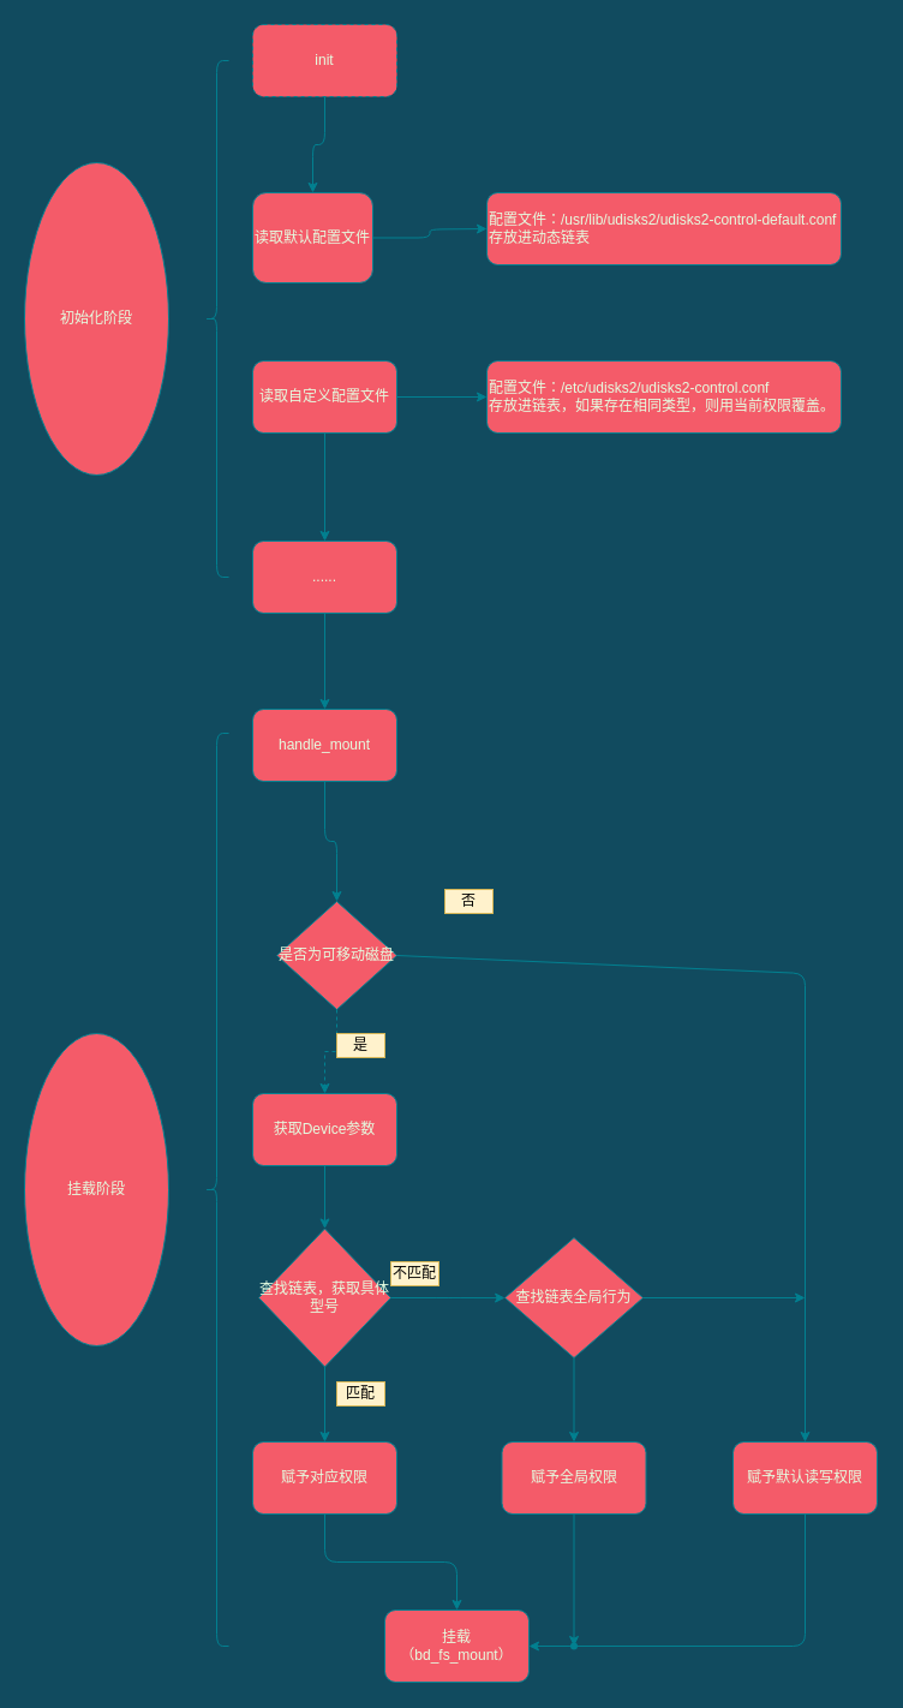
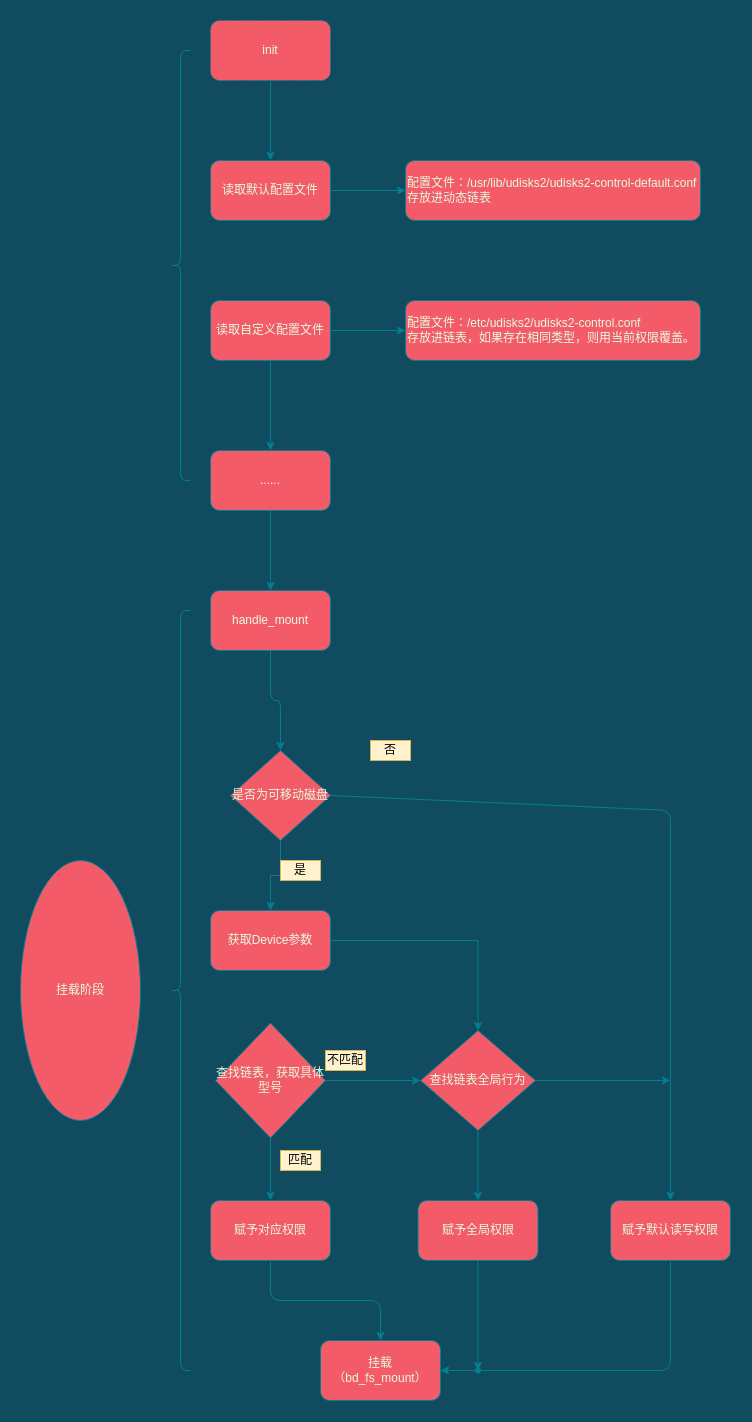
- <mxCell id="20" value="读取默认配置文件" style="rounded=1;whiteSpace=wrap;html=1;fillColor=#F45B69;strokeColor=#028090;fontColor=#E4FDE1;" vertex="1" parent="1"><mxGeometry x="210" y="160" width="100" height="75" as="geometry" /></mxCell>
+ <mxCell id="20" value="读取默认配置文件" style="rounded=1;whiteSpace=wrap;html=1;fillColor=#F45B69;strokeColor=#028090;fontColor=#E4FDE1;" vertex="1" parent="1"><mxGeometry x="210" y="160" width="120" height="60" as="geometry" /></mxCell>
- <mxCell id="29" value="初始化阶段" style="ellipse;whiteSpace=wrap;html=1;rounded=0;sketch=0;fontColor=#E4FDE1;strokeColor=#028090;fillColor=#F45B69;" vertex="1" parent="1"><mxGeometry x="20" y="135" width="120" height="260" as="geometry" /></mxCell>
- <mxCell id="4" value="" style="edgeStyle=orthogonalEdgeStyle;rounded=0;orthogonalLoop=1;jettySize=auto;html=1;labelBackgroundColor=#114B5F;strokeColor=#028090;fontColor=#E4FDE1;dashed=1;" parent="1" source="5" target="7" edge="1"><mxGeometry relative="1" as="geometry" /></mxCell>
+ <mxCell id="4" value="" style="edgeStyle=orthogonalEdgeStyle;rounded=0;orthogonalLoop=1;jettySize=auto;html=1;labelBackgroundColor=#114B5F;strokeColor=#028090;fontColor=#E4FDE1;" parent="1" source="5" target="7" edge="1"><mxGeometry relative="1" as="geometry" /></mxCell>
- <mxCell id="6" value="" style="edgeStyle=orthogonalEdgeStyle;rounded=0;orthogonalLoop=1;jettySize=auto;html=1;labelBackgroundColor=#114B5F;strokeColor=#028090;fontColor=#E4FDE1;" parent="1" source="7" target="10" edge="1"><mxGeometry relative="1" as="geometry" /></mxCell>
+ <mxCell id="6" value="" style="edgeStyle=orthogonalEdgeStyle;rounded=0;orthogonalLoop=1;jettySize=auto;html=1;labelBackgroundColor=#114B5F;strokeColor=#028090;fontColor=#E4FDE1;" parent="1" source="7" target="34" edge="1"><mxGeometry relative="1" as="geometry" /></mxCell>
